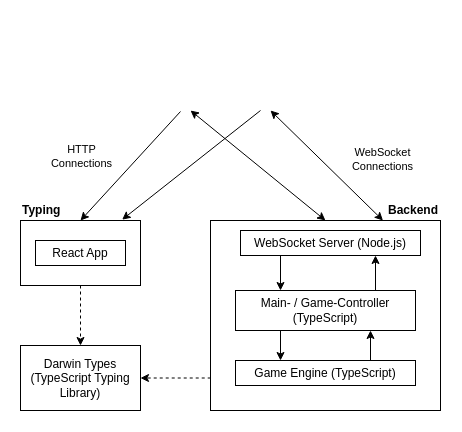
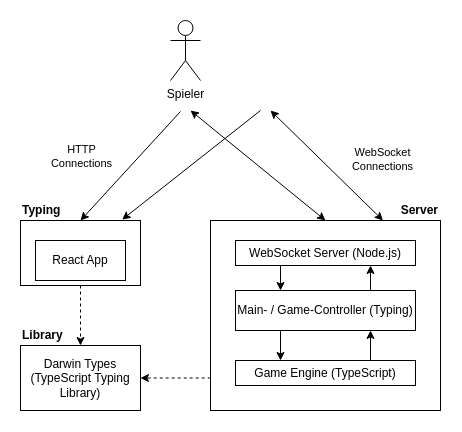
+ <mxCell id="8" value="Spieler" style="shape=umlActor;verticalLabelPosition=bottom;labelBackgroundColor=#ffffff;verticalAlign=top;html=1;" vertex="1" parent="7"><mxGeometry width="30" height="60" as="geometry" /></mxCell>
- <mxCell id="25" value="Backend" style="text;html=1;strokeColor=none;fillColor=none;align=right;verticalAlign=middle;whiteSpace=wrap;rounded=0;labelBackgroundColor=none;fontStyle=1" vertex="1" parent="9"><mxGeometry x="370" width="50" height="20" as="geometry" /></mxCell>
+ <mxCell id="25" value="Server" style="text;html=1;strokeColor=none;fillColor=none;align=right;verticalAlign=middle;whiteSpace=wrap;rounded=0;labelBackgroundColor=none;fontStyle=1" vertex="1" parent="9"><mxGeometry x="370" width="50" height="20" as="geometry" /></mxCell>
- <mxCell id="13" value="WebSocket Server (Node.js)" style="rounded=1;whiteSpace=wrap;html=1;fillColor=none;arcSize=0;" vertex="1" parent="9"><mxGeometry x="220" y="30" width="180" height="25" as="geometry" /></mxCell>
+ <mxCell id="13" value="WebSocket Server (Node.js)" style="rounded=1;whiteSpace=wrap;html=1;fillColor=none;arcSize=0;" vertex="1" parent="9"><mxGeometry x="215" y="40" width="180" height="25" as="geometry" /></mxCell>
- <mxCell id="20" value="React App" style="rounded=1;whiteSpace=wrap;html=1;fillColor=none;arcSize=0;" vertex="1" parent="9"><mxGeometry x="15" y="40" width="90" height="25" as="geometry" /></mxCell>
+ <mxCell id="20" value="React App" style="rounded=1;whiteSpace=wrap;html=1;fillColor=none;arcSize=0;" vertex="1" parent="9"><mxGeometry x="15" y="40" width="90" height="40" as="geometry" /></mxCell>
- <mxCell id="15" value="Main- / Game-Controller (TypeScript)" style="rounded=1;whiteSpace=wrap;html=1;fillColor=none;arcSize=0;" vertex="1" parent="9"><mxGeometry x="215" y="90" width="180" height="40" as="geometry" /></mxCell>
+ <mxCell id="15" value="Main- / Game-Controller (Typing)" style="rounded=1;whiteSpace=wrap;html=1;fillColor=none;arcSize=0;" vertex="1" parent="9"><mxGeometry x="215" y="90" width="180" height="40" as="geometry" /></mxCell>
+ <mxCell id="26" value="Library" style="text;html=1;strokeColor=none;fillColor=none;align=left;verticalAlign=middle;whiteSpace=wrap;rounded=0;labelBackgroundColor=none;fontStyle=1" vertex="1" parent="9"><mxGeometry y="125" width="40" height="20" as="geometry" /></mxCell>
